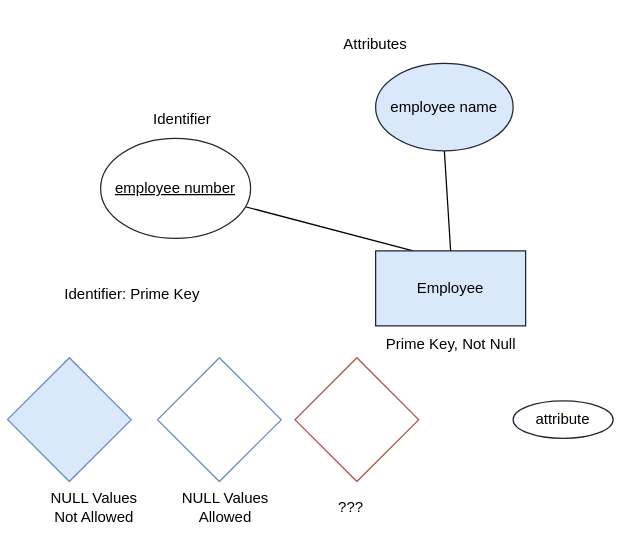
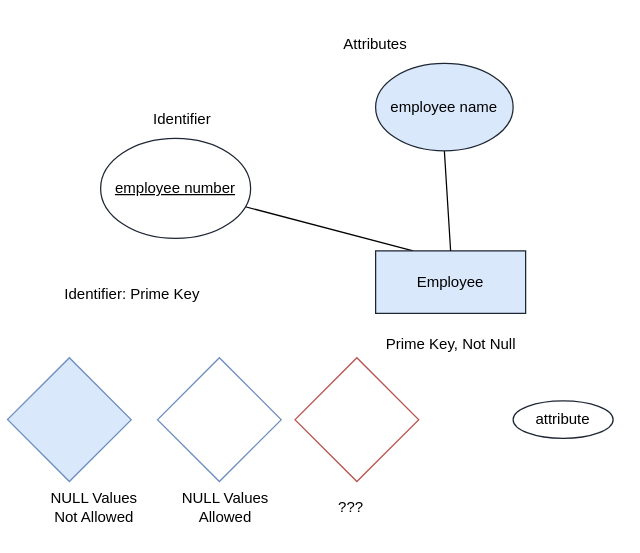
- <mxCell id="3" value="Employee" style="rounded=0;whiteSpace=wrap;html=1;fillColor=#dae8fc;strokeColor=#1D2633;" vertex="1" parent="1"><mxGeometry x="300" y="200" width="120" height="60" as="geometry" /></mxCell>
+ <mxCell id="3" value="Employee" style="rounded=0;whiteSpace=wrap;html=1;fillColor=#dae8fc;strokeColor=#1D2633;" vertex="1" parent="1"><mxGeometry x="300" y="200" width="120" height="50" as="geometry" /></mxCell>
